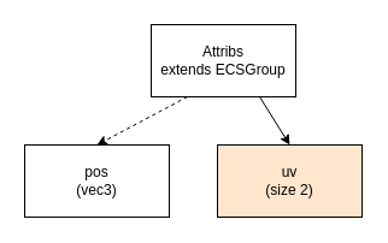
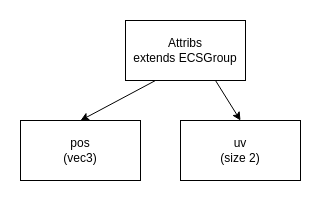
- <mxCell id="2" style="rounded=0;orthogonalLoop=1;jettySize=auto;html=1;exitX=0.25;exitY=1;exitDx=0;exitDy=0;entryX=0.5;entryY=0;entryDx=0;entryDy=0;dashed=1;" edge="1" parent="1" source="4" target="5"><mxGeometry relative="1" as="geometry" /></mxCell>
+ <mxCell id="2" style="rounded=0;orthogonalLoop=1;jettySize=auto;html=1;exitX=0.25;exitY=1;exitDx=0;exitDy=0;entryX=0.5;entryY=0;entryDx=0;entryDy=0;" edge="1" parent="1" source="4" target="5"><mxGeometry relative="1" as="geometry" /></mxCell>
- <mxCell id="6" value="uv&lt;br&gt;(size 2)" style="rounded=0;whiteSpace=wrap;html=1;fillColor=#ffe6cc;" vertex="1" parent="1"><mxGeometry x="180" y="120" width="120" height="60" as="geometry" /></mxCell>
+ <mxCell id="6" value="uv&lt;br&gt;(size 2)" style="rounded=0;whiteSpace=wrap;html=1;" vertex="1" parent="1"><mxGeometry x="180" y="120" width="120" height="60" as="geometry" /></mxCell>
